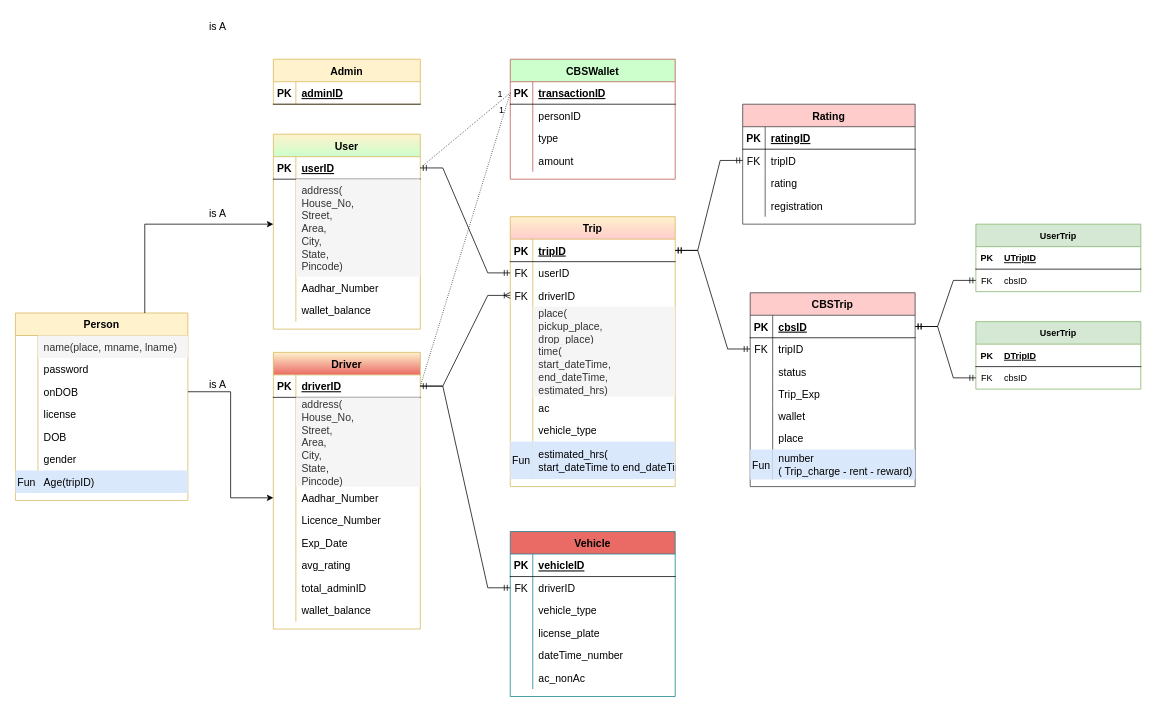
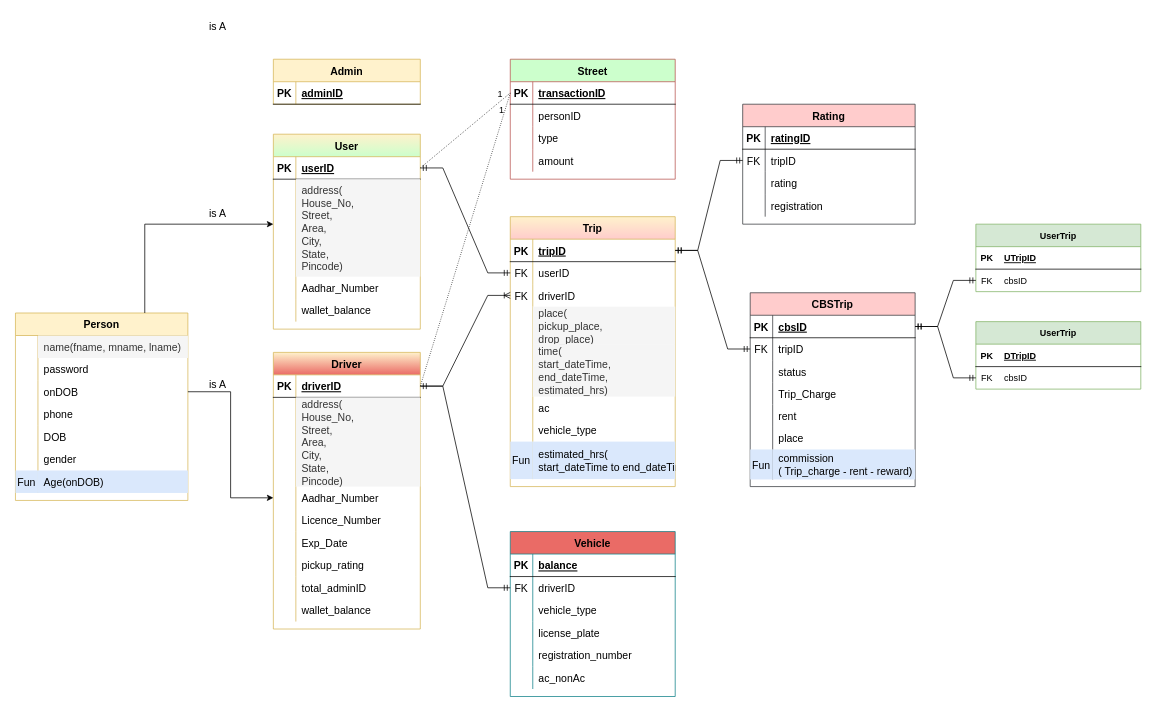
- <mxCell id="153" value="CBSWallet" style="shape=table;startSize=30;container=1;collapsible=1;childLayout=tableLayout;fixedRows=1;rowLines=0;fontStyle=1;align=center;resizeLast=1;fontSize=14;fillColor=#CCFFCC;strokeColor=#b85450;gradientColor=none;" parent="1" vertex="1"><mxGeometry x="680" y="78.5" width="220" height="160" as="geometry" /></mxCell>
+ <mxCell id="153" value="Street" style="shape=table;startSize=30;container=1;collapsible=1;childLayout=tableLayout;fixedRows=1;rowLines=0;fontStyle=1;align=center;resizeLast=1;fontSize=14;fillColor=#CCFFCC;strokeColor=#b85450;gradientColor=none;" parent="1" vertex="1"><mxGeometry x="680" y="78.5" width="220" height="160" as="geometry" /></mxCell>
- <mxCell id="5" value="name(place, mname, lname)" style="shape=partialRectangle;connectable=0;fillColor=#f5f5f5;top=0;left=0;bottom=0;right=0;align=left;spacingLeft=6;overflow=hidden;fontColor=#333333;strokeColor=#666666;fontSize=14;" parent="3" vertex="1"><mxGeometry x="30" width="200" height="30" as="geometry"><mxRectangle width="200" height="30" as="alternateBounds" /></mxGeometry></mxCell>
+ <mxCell id="5" value="name(fname, mname, lname)" style="shape=partialRectangle;connectable=0;fillColor=#f5f5f5;top=0;left=0;bottom=0;right=0;align=left;spacingLeft=6;overflow=hidden;fontColor=#333333;strokeColor=#666666;fontSize=14;" parent="3" vertex="1"><mxGeometry x="30" width="200" height="30" as="geometry"><mxRectangle width="200" height="30" as="alternateBounds" /></mxGeometry></mxCell>
- <mxCell id="86" value="Trip_Exp" style="shape=partialRectangle;connectable=0;fillColor=none;top=0;left=0;bottom=0;right=0;align=left;spacingLeft=6;overflow=hidden;fontSize=14;" parent="84" vertex="1"><mxGeometry x="30" width="190" height="29" as="geometry"><mxRectangle width="190" height="29" as="alternateBounds" /></mxGeometry></mxCell>
+ <mxCell id="86" value="Trip_Charge" style="shape=partialRectangle;connectable=0;fillColor=none;top=0;left=0;bottom=0;right=0;align=left;spacingLeft=6;overflow=hidden;fontSize=14;" parent="84" vertex="1"><mxGeometry x="30" width="190" height="29" as="geometry"><mxRectangle width="190" height="29" as="alternateBounds" /></mxGeometry></mxCell>
- <mxCell id="14" value="license" style="shape=partialRectangle;connectable=0;fillColor=none;top=0;left=0;bottom=0;right=0;align=left;spacingLeft=6;overflow=hidden;fontSize=14;" parent="12" vertex="1"><mxGeometry x="30" width="200" height="30" as="geometry"><mxRectangle width="200" height="30" as="alternateBounds" /></mxGeometry></mxCell>
+ <mxCell id="14" value="phone" style="shape=partialRectangle;connectable=0;fillColor=none;top=0;left=0;bottom=0;right=0;align=left;spacingLeft=6;overflow=hidden;fontSize=14;" parent="12" vertex="1"><mxGeometry x="30" width="200" height="30" as="geometry"><mxRectangle width="200" height="30" as="alternateBounds" /></mxGeometry></mxCell>
- <mxCell id="89" value="wallet" style="shape=partialRectangle;connectable=0;fillColor=none;top=0;left=0;bottom=0;right=0;align=left;spacingLeft=6;overflow=hidden;fontSize=14;" parent="87" vertex="1"><mxGeometry x="30" width="190" height="30" as="geometry"><mxRectangle width="190" height="30" as="alternateBounds" /></mxGeometry></mxCell>
+ <mxCell id="89" value="rent" style="shape=partialRectangle;connectable=0;fillColor=none;top=0;left=0;bottom=0;right=0;align=left;spacingLeft=6;overflow=hidden;fontSize=14;" parent="87" vertex="1"><mxGeometry x="30" width="190" height="30" as="geometry"><mxRectangle width="190" height="30" as="alternateBounds" /></mxGeometry></mxCell>
- <mxCell id="95" value="number&#10;( Trip_charge - rent - reward)" style="shape=partialRectangle;connectable=0;fillColor=#dae8fc;top=0;left=0;bottom=0;right=0;align=left;spacingLeft=6;overflow=hidden;strokeColor=#6c8ebf;fontSize=14;" parent="93" vertex="1"><mxGeometry x="30" width="190" height="40" as="geometry"><mxRectangle width="190" height="40" as="alternateBounds" /></mxGeometry></mxCell>
+ <mxCell id="95" value="commission&#10;( Trip_charge - rent - reward)" style="shape=partialRectangle;connectable=0;fillColor=#dae8fc;top=0;left=0;bottom=0;right=0;align=left;spacingLeft=6;overflow=hidden;strokeColor=#6c8ebf;fontSize=14;" parent="93" vertex="1"><mxGeometry x="30" width="190" height="40" as="geometry"><mxRectangle width="190" height="40" as="alternateBounds" /></mxGeometry></mxCell>
- <mxCell id="23" value="Age(tripID)" style="shape=partialRectangle;connectable=0;fillColor=#dae8fc;top=0;left=0;bottom=0;right=0;align=left;spacingLeft=6;overflow=hidden;strokeColor=#6c8ebf;fontSize=14;" parent="21" vertex="1"><mxGeometry x="30" width="200" height="30" as="geometry"><mxRectangle width="200" height="30" as="alternateBounds" /></mxGeometry></mxCell>
+ <mxCell id="23" value="Age(onDOB)" style="shape=partialRectangle;connectable=0;fillColor=#dae8fc;top=0;left=0;bottom=0;right=0;align=left;spacingLeft=6;overflow=hidden;strokeColor=#6c8ebf;fontSize=14;" parent="21" vertex="1"><mxGeometry x="30" width="200" height="30" as="geometry"><mxRectangle width="200" height="30" as="alternateBounds" /></mxGeometry></mxCell>
- <mxCell id="64" value="avg_rating" style="shape=partialRectangle;connectable=0;fillColor=none;top=0;left=0;bottom=0;right=0;align=left;spacingLeft=6;overflow=hidden;fontSize=14;" parent="62" vertex="1"><mxGeometry x="30" width="166" height="30" as="geometry"><mxRectangle width="166" height="30" as="alternateBounds" /></mxGeometry></mxCell>
+ <mxCell id="64" value="pickup_rating" style="shape=partialRectangle;connectable=0;fillColor=none;top=0;left=0;bottom=0;right=0;align=left;spacingLeft=6;overflow=hidden;fontSize=14;" parent="62" vertex="1"><mxGeometry x="30" width="166" height="30" as="geometry"><mxRectangle width="166" height="30" as="alternateBounds" /></mxGeometry></mxCell>
- <mxCell id="124" value="vehicleID" style="shape=partialRectangle;connectable=0;fillColor=none;top=0;left=0;bottom=0;right=0;align=left;spacingLeft=6;fontStyle=5;overflow=hidden;fontSize=14;" parent="122" vertex="1"><mxGeometry x="30" width="190" height="30" as="geometry"><mxRectangle width="190" height="30" as="alternateBounds" /></mxGeometry></mxCell>
+ <mxCell id="124" value="balance" style="shape=partialRectangle;connectable=0;fillColor=none;top=0;left=0;bottom=0;right=0;align=left;spacingLeft=6;fontStyle=5;overflow=hidden;fontSize=14;" parent="122" vertex="1"><mxGeometry x="30" width="190" height="30" as="geometry"><mxRectangle width="190" height="30" as="alternateBounds" /></mxGeometry></mxCell>
- <mxCell id="136" value="dateTime_number" style="shape=partialRectangle;connectable=0;fillColor=none;top=0;left=0;bottom=0;right=0;align=left;spacingLeft=6;overflow=hidden;fontSize=14;" parent="134" vertex="1"><mxGeometry x="30" width="190" height="30" as="geometry"><mxRectangle width="190" height="30" as="alternateBounds" /></mxGeometry></mxCell>
+ <mxCell id="136" value="registration_number" style="shape=partialRectangle;connectable=0;fillColor=none;top=0;left=0;bottom=0;right=0;align=left;spacingLeft=6;overflow=hidden;fontSize=14;" parent="134" vertex="1"><mxGeometry x="30" width="190" height="30" as="geometry"><mxRectangle width="190" height="30" as="alternateBounds" /></mxGeometry></mxCell>
